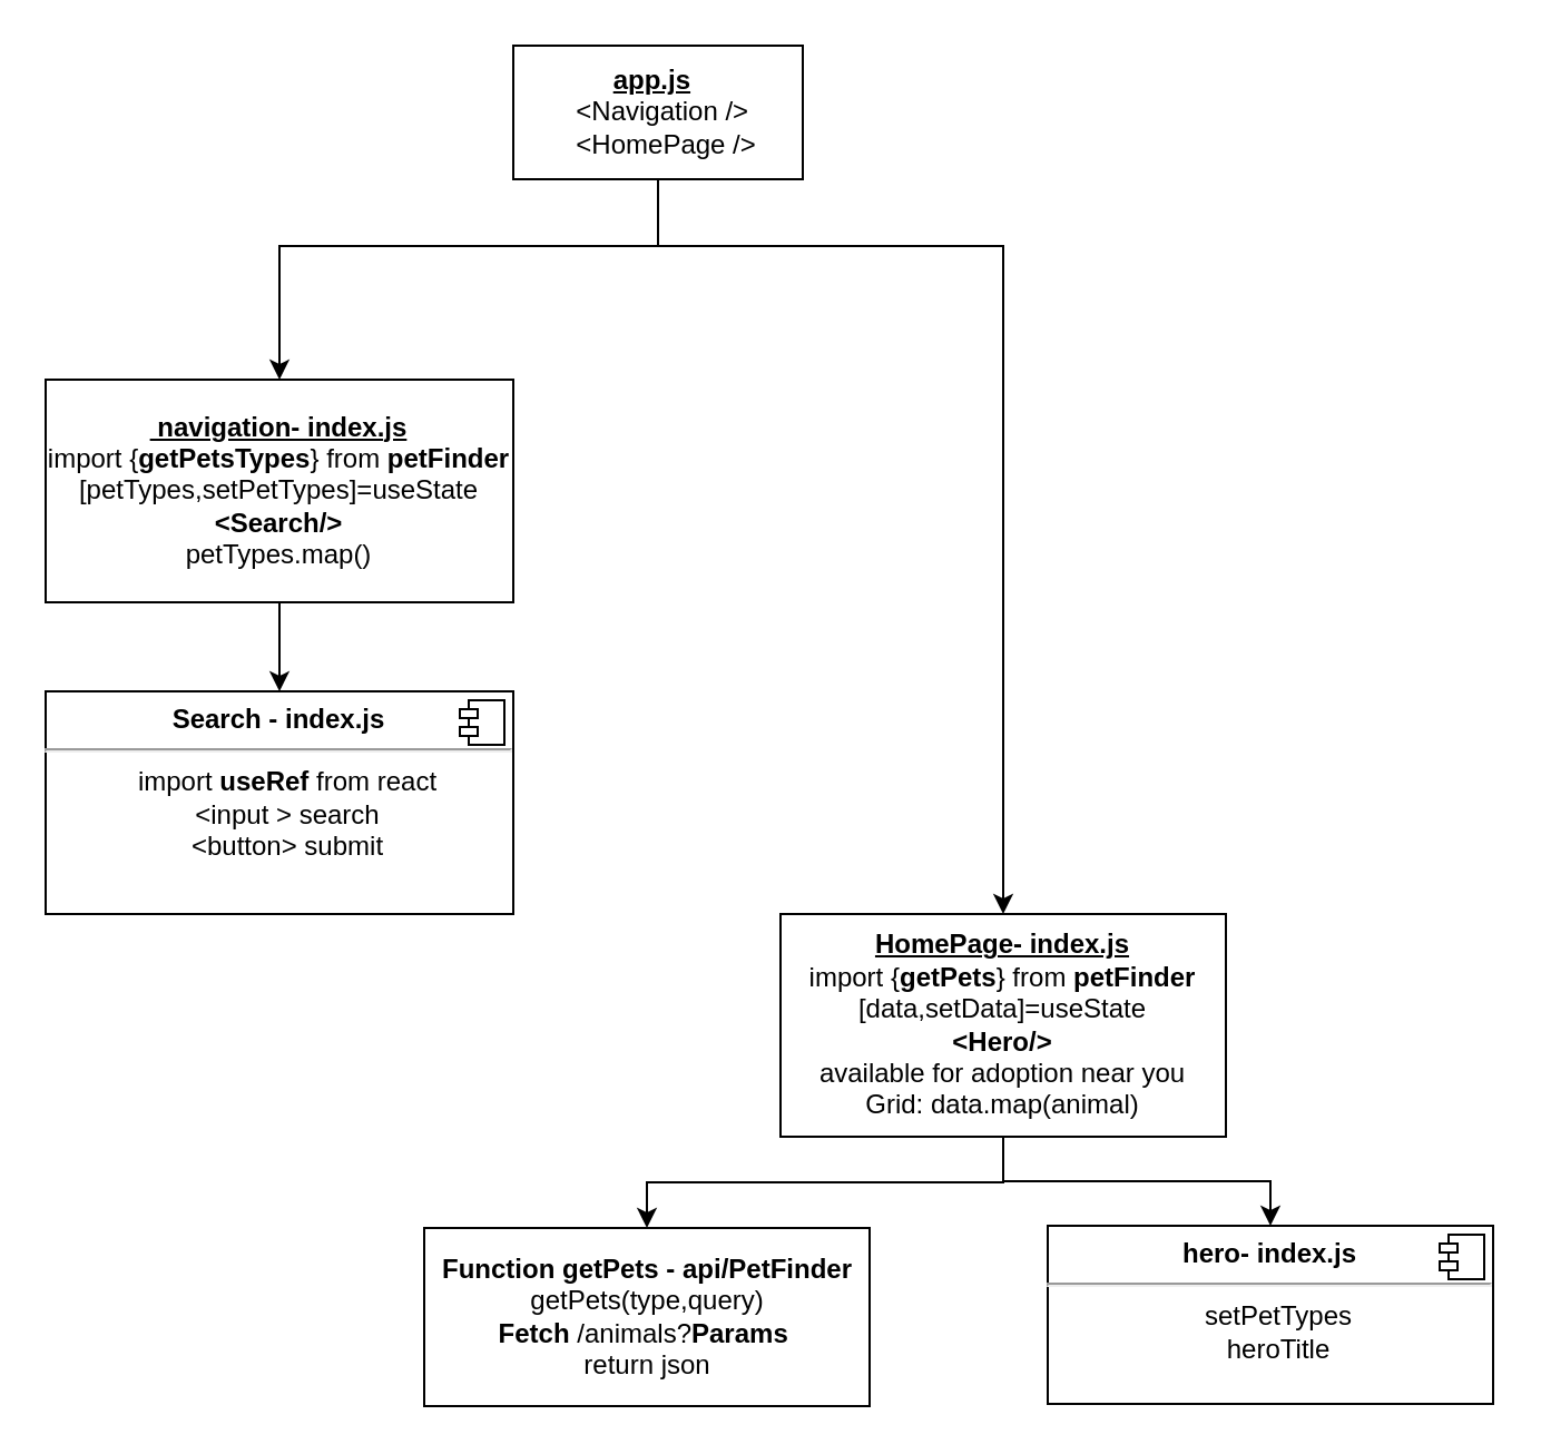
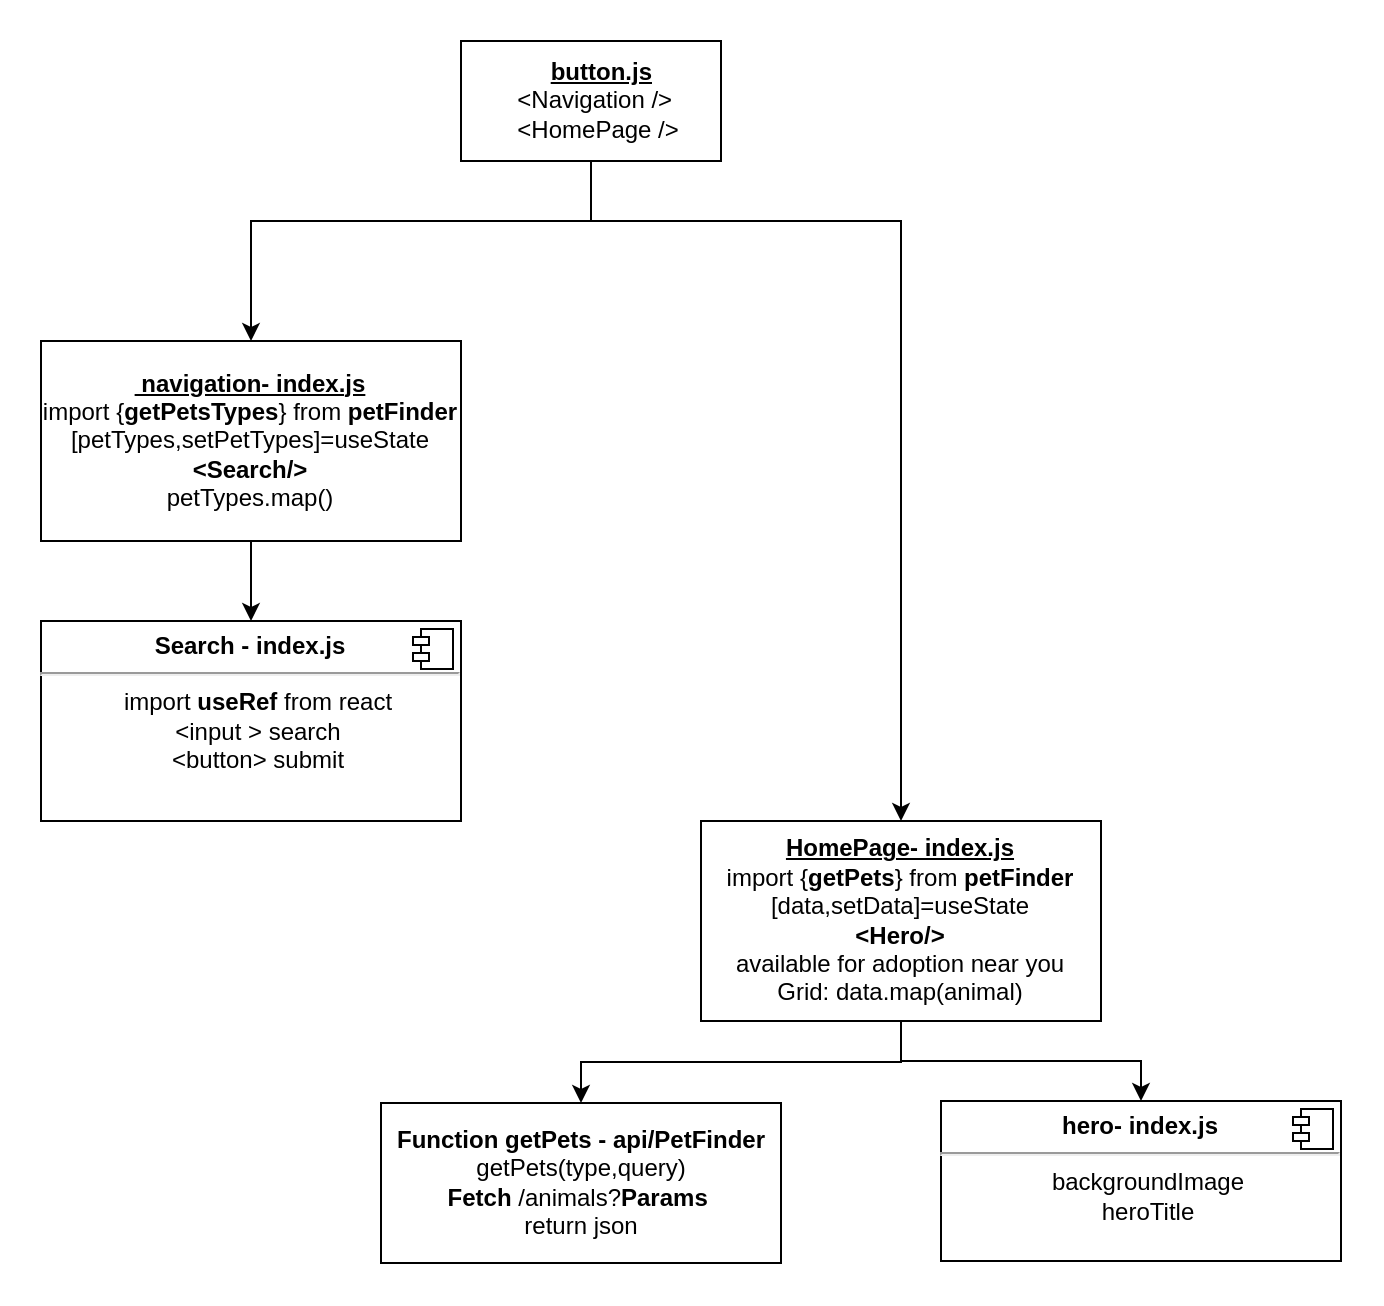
- <mxCell id="3" value="&lt;div style=&quot;&quot;&gt;&lt;span style=&quot;background-color: initial;&quot;&gt;&lt;span style=&quot;white-space: pre;&quot;&gt;&#09;&lt;/span&gt;&amp;nbsp; &amp;nbsp; &amp;nbsp;&lt;b&gt;&lt;u&gt;app.js&lt;/u&gt;&lt;/b&gt;&amp;nbsp;&lt;/span&gt;&lt;/div&gt;&lt;div style=&quot;&quot;&gt;&lt;span style=&quot;background-color: initial;&quot;&gt;&lt;span style=&quot;white-space: pre;&quot;&gt;&#09;&lt;/span&gt;&amp;lt;Navigation /&amp;gt;&lt;/span&gt;&lt;/div&gt;&lt;span style=&quot;background-color: initial;&quot;&gt;&amp;nbsp;&lt;span style=&quot;white-space: pre;&quot;&gt;&#09;&lt;/span&gt;&amp;lt;HomePage /&amp;gt;&lt;/span&gt;" style="rounded=0;whiteSpace=wrap;html=1;align=left;direction=south;" vertex="1" parent="1"><mxGeometry x="230" y="20" width="130" height="60" as="geometry" /></mxCell>
+ <mxCell id="3" value="&lt;div style=&quot;&quot;&gt;&lt;span style=&quot;background-color: initial;&quot;&gt;&lt;span style=&quot;white-space: pre;&quot;&gt;&#09;&lt;/span&gt;&amp;nbsp; &amp;nbsp; &amp;nbsp;&lt;b&gt;&lt;u&gt;button.js&lt;/u&gt;&lt;/b&gt;&amp;nbsp;&lt;/span&gt;&lt;/div&gt;&lt;div style=&quot;&quot;&gt;&lt;span style=&quot;background-color: initial;&quot;&gt;&lt;span style=&quot;white-space: pre;&quot;&gt;&#09;&lt;/span&gt;&amp;lt;Navigation /&amp;gt;&lt;/span&gt;&lt;/div&gt;&lt;span style=&quot;background-color: initial;&quot;&gt;&amp;nbsp;&lt;span style=&quot;white-space: pre;&quot;&gt;&#09;&lt;/span&gt;&amp;lt;HomePage /&amp;gt;&lt;/span&gt;" style="rounded=0;whiteSpace=wrap;html=1;align=left;direction=south;" vertex="1" parent="1"><mxGeometry x="230" y="20" width="130" height="60" as="geometry" /></mxCell>
- <mxCell id="12" value="&lt;p style=&quot;margin:0px;margin-top:6px;text-align:center;&quot;&gt;&lt;b&gt;hero- index.js&lt;/b&gt;&lt;/p&gt;&lt;hr&gt;&lt;p style=&quot;text-align: center; margin: 0px 0px 0px 8px;&quot;&gt;setPetTypes&lt;/p&gt;&lt;p style=&quot;text-align: center; margin: 0px 0px 0px 8px;&quot;&gt;heroTitle&lt;/p&gt;" style="align=left;overflow=fill;html=1;dropTarget=0;" vertex="1" parent="1"><mxGeometry x="470" y="550" width="200" height="80" as="geometry" /></mxCell>
+ <mxCell id="12" value="&lt;p style=&quot;margin:0px;margin-top:6px;text-align:center;&quot;&gt;&lt;b&gt;hero- index.js&lt;/b&gt;&lt;/p&gt;&lt;hr&gt;&lt;p style=&quot;text-align: center; margin: 0px 0px 0px 8px;&quot;&gt;backgroundImage&lt;/p&gt;&lt;p style=&quot;text-align: center; margin: 0px 0px 0px 8px;&quot;&gt;heroTitle&lt;/p&gt;" style="align=left;overflow=fill;html=1;dropTarget=0;" vertex="1" parent="1"><mxGeometry x="470" y="550" width="200" height="80" as="geometry" /></mxCell>
